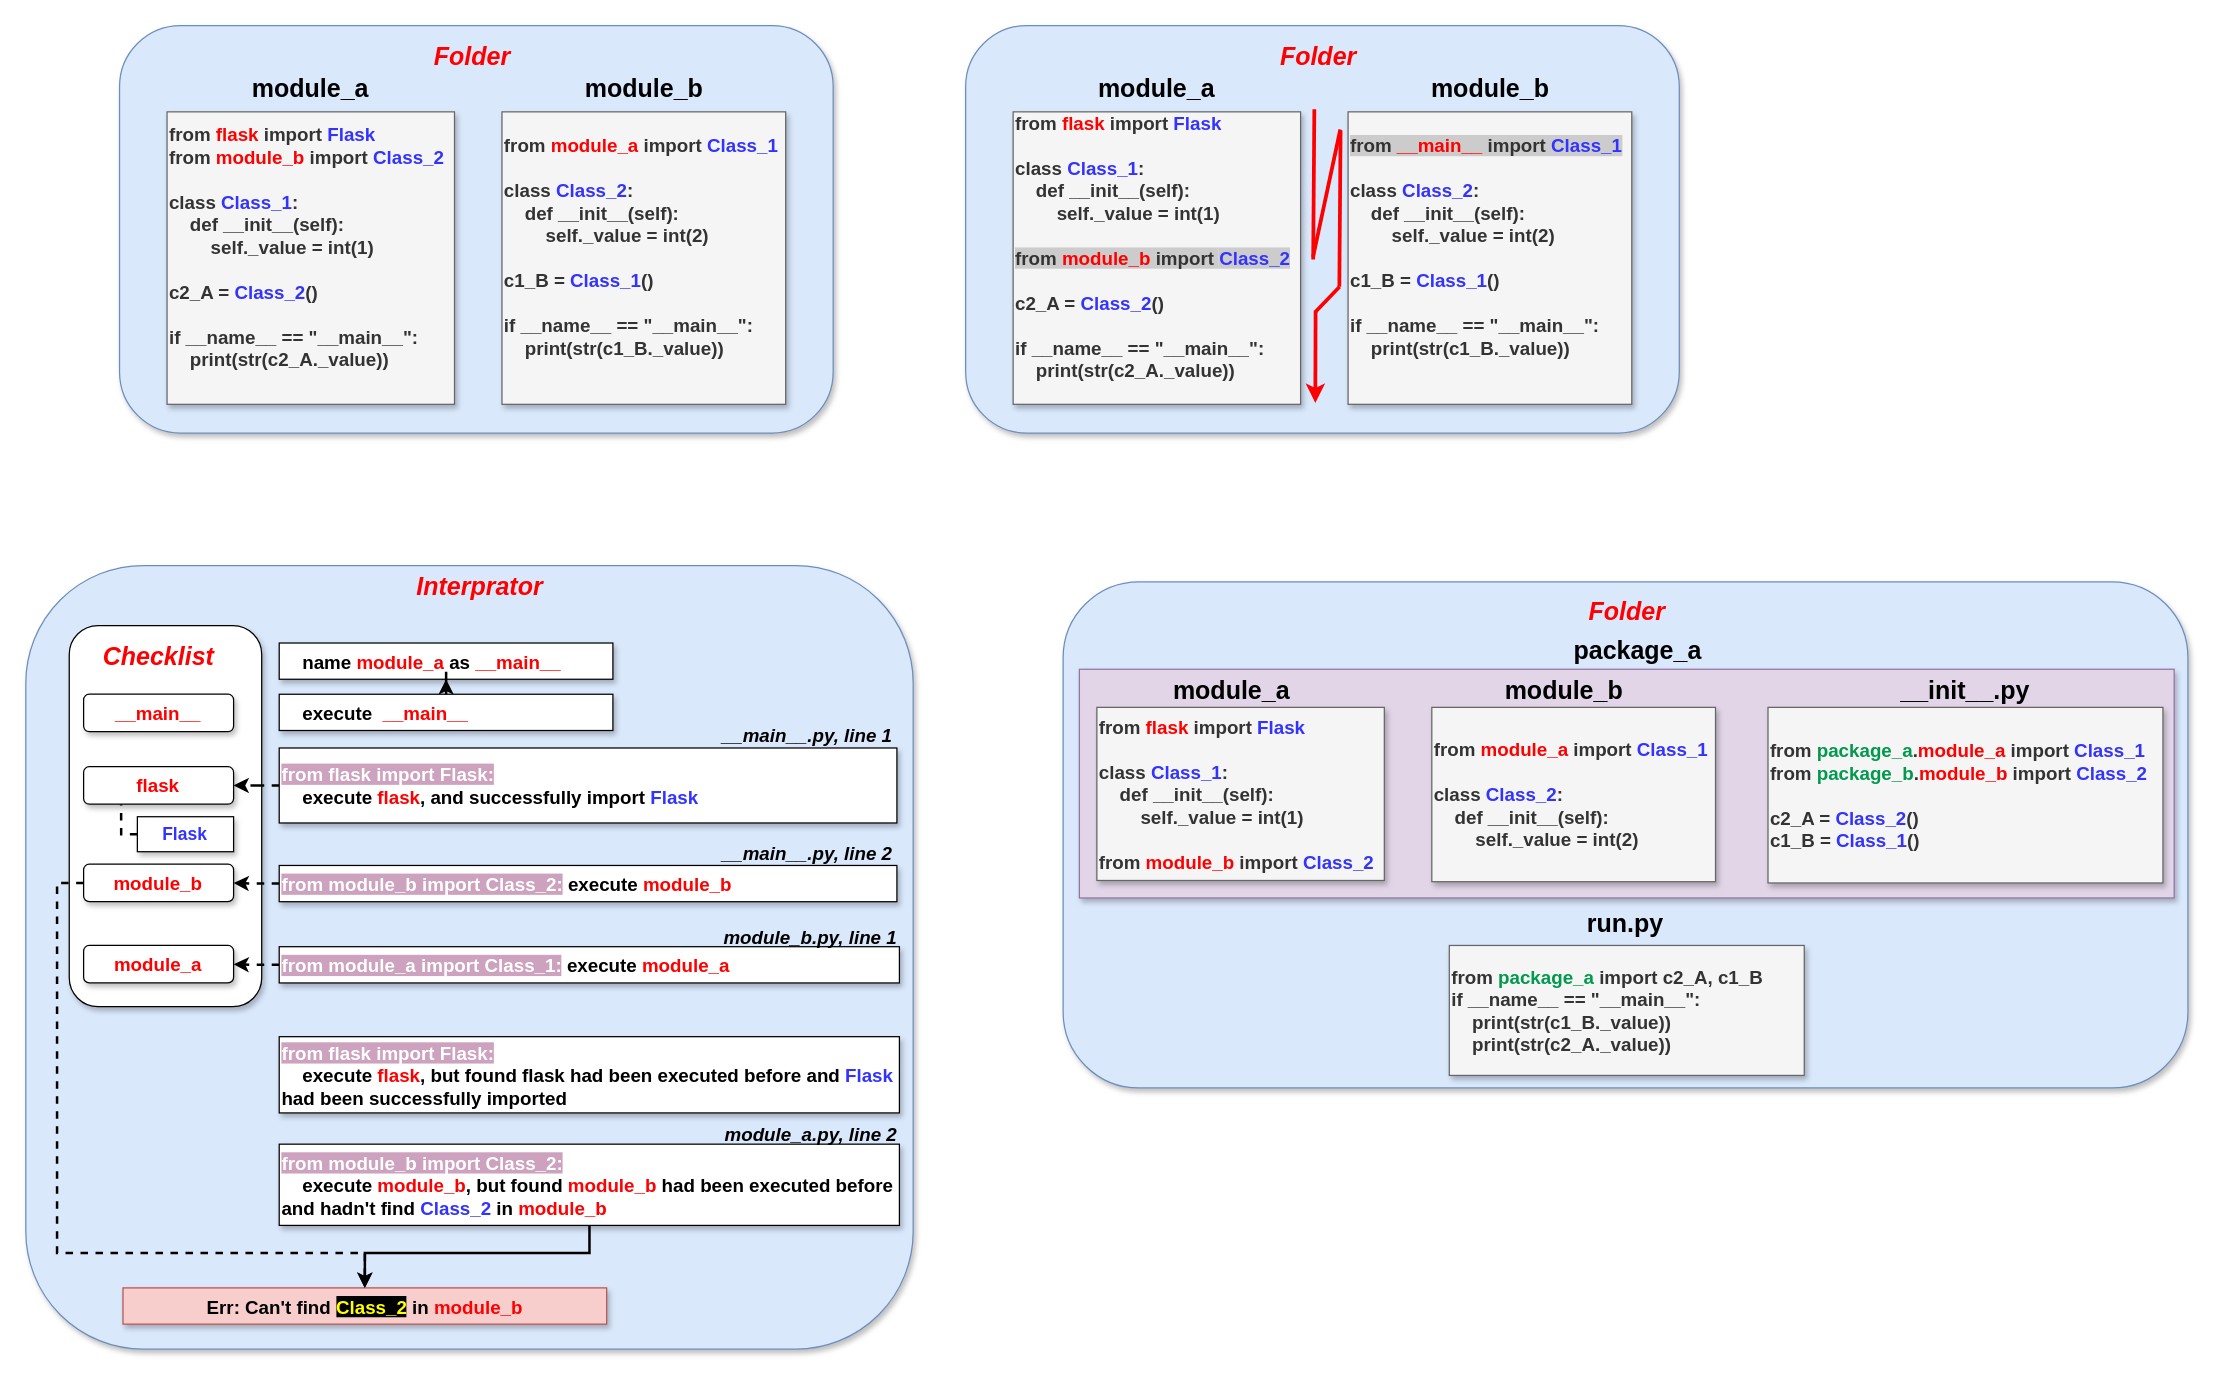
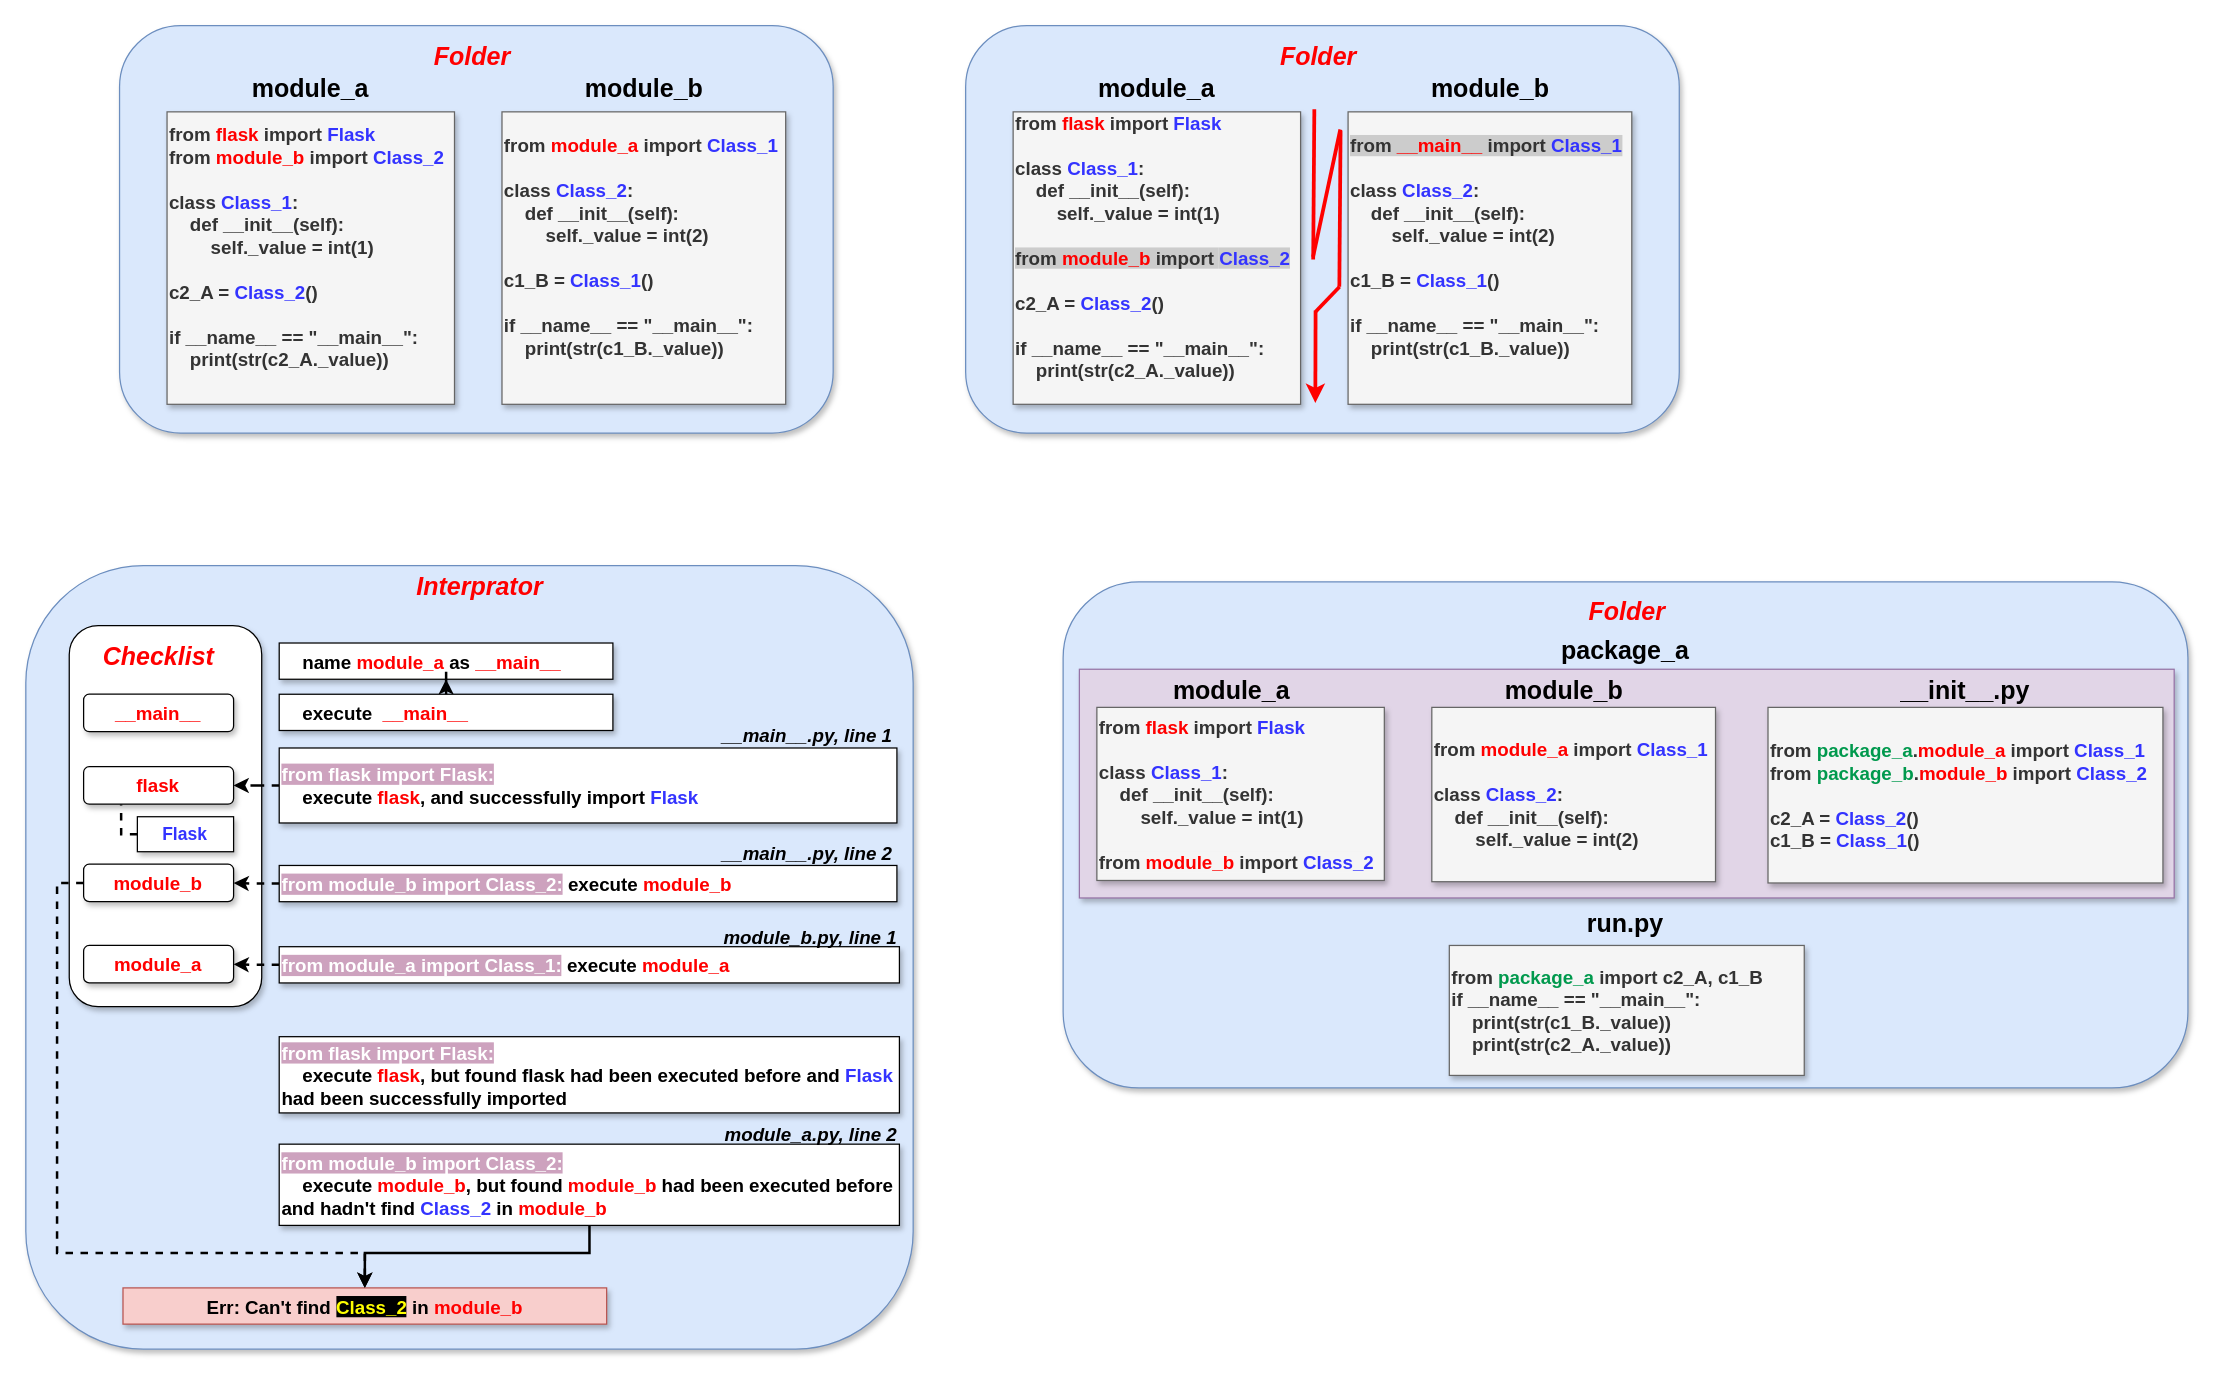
- <mxCell id="52" value="&lt;font size=&quot;1&quot;&gt;&lt;b style=&quot;font-size: 20px&quot;&gt;package_a&lt;/b&gt;&lt;/font&gt;" style="text;html=1;strokeColor=none;fillColor=none;align=center;verticalAlign=middle;whiteSpace=wrap;rounded=0;" vertex="1" parent="1"><mxGeometry x="1216" y="509" width="188" height="20" as="geometry" /></mxCell>
+ <mxCell id="52" value="&lt;font size=&quot;1&quot;&gt;&lt;b style=&quot;font-size: 20px&quot;&gt;package_a&lt;/b&gt;&lt;/font&gt;" style="text;html=1;strokeColor=none;fillColor=none;align=center;verticalAlign=middle;whiteSpace=wrap;rounded=0;" vertex="1" parent="1"><mxGeometry x="1206" y="509" width="188" height="20" as="geometry" /></mxCell>
